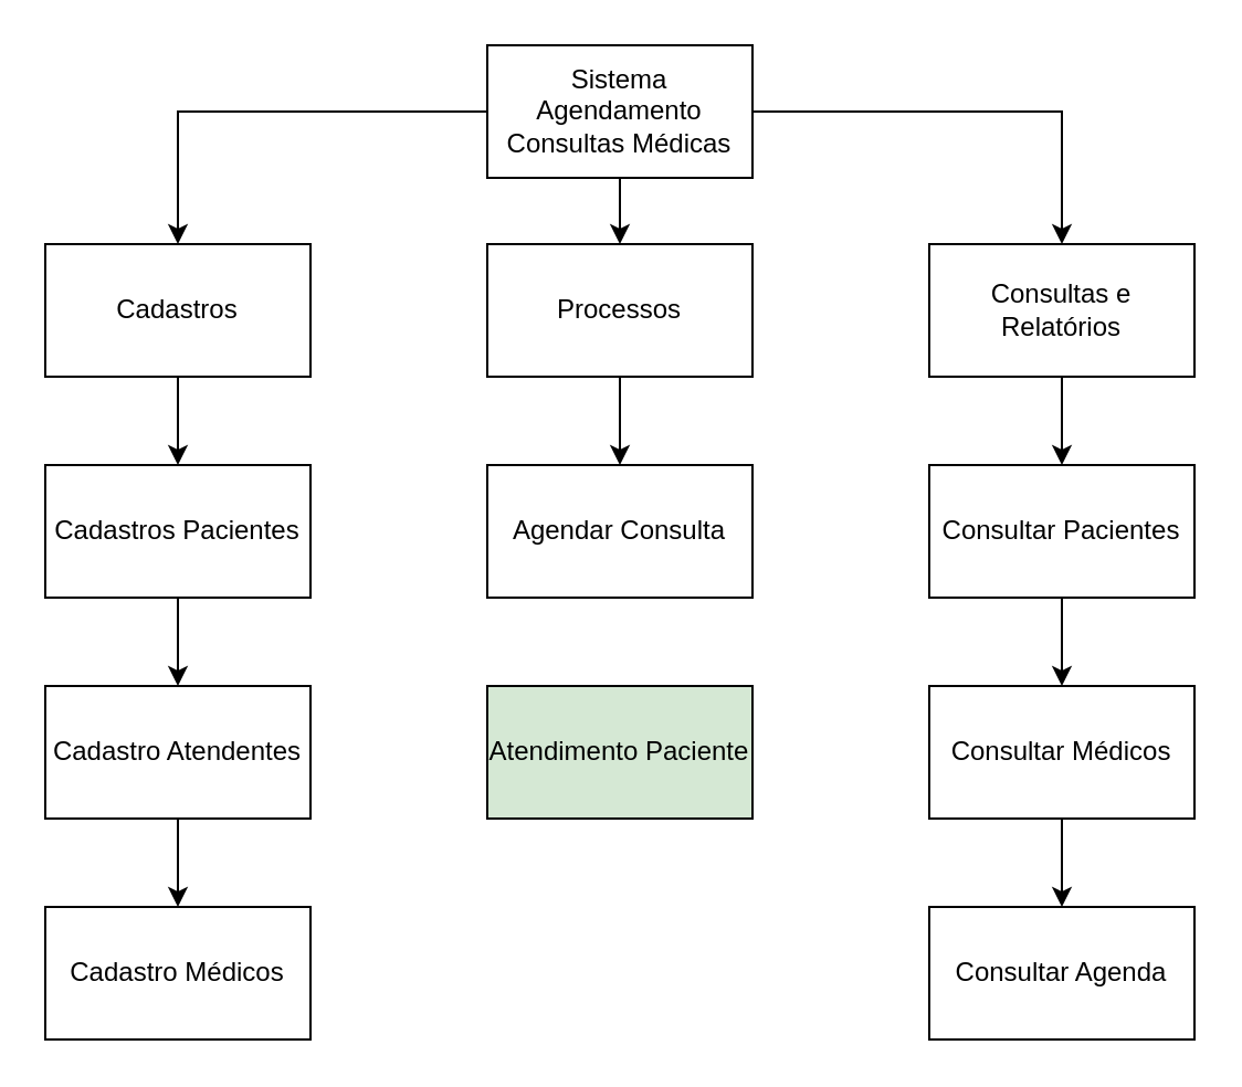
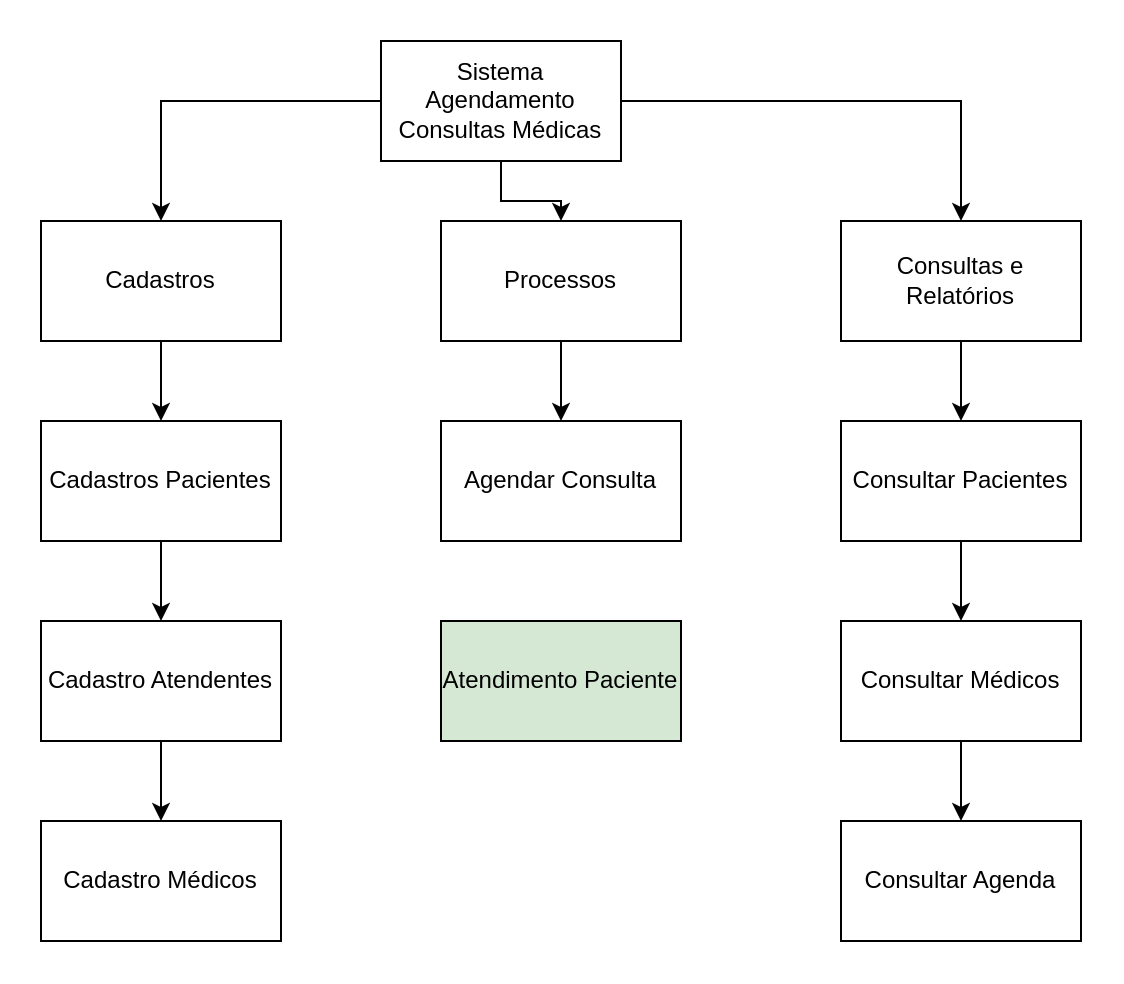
- <mxCell id="11" value="Sistema Agendamento Consultas Médicas" style="rounded=0;whiteSpace=wrap;html=1;" vertex="1" parent="1"><mxGeometry x="220" y="20" width="120" height="60" as="geometry" /></mxCell>
+ <mxCell id="11" value="Sistema Agendamento Consultas Médicas" style="rounded=0;whiteSpace=wrap;html=1;" vertex="1" parent="1"><mxGeometry x="190" y="20" width="120" height="60" as="geometry" /></mxCell>
